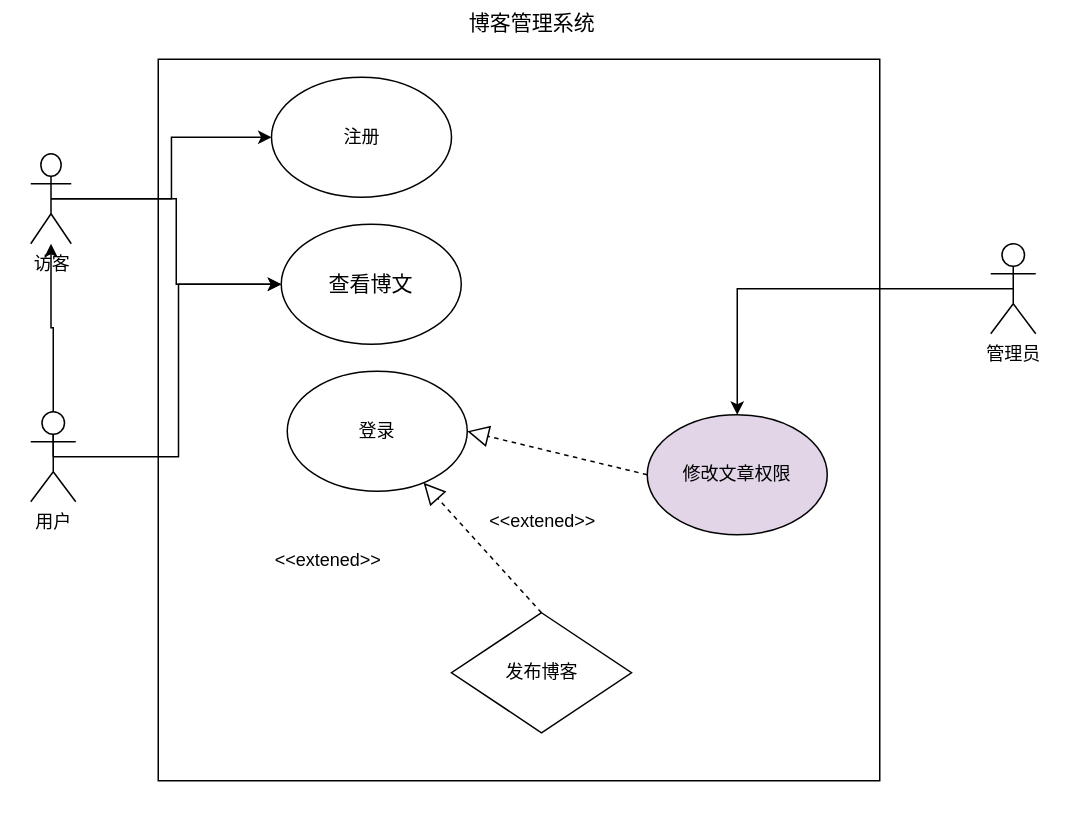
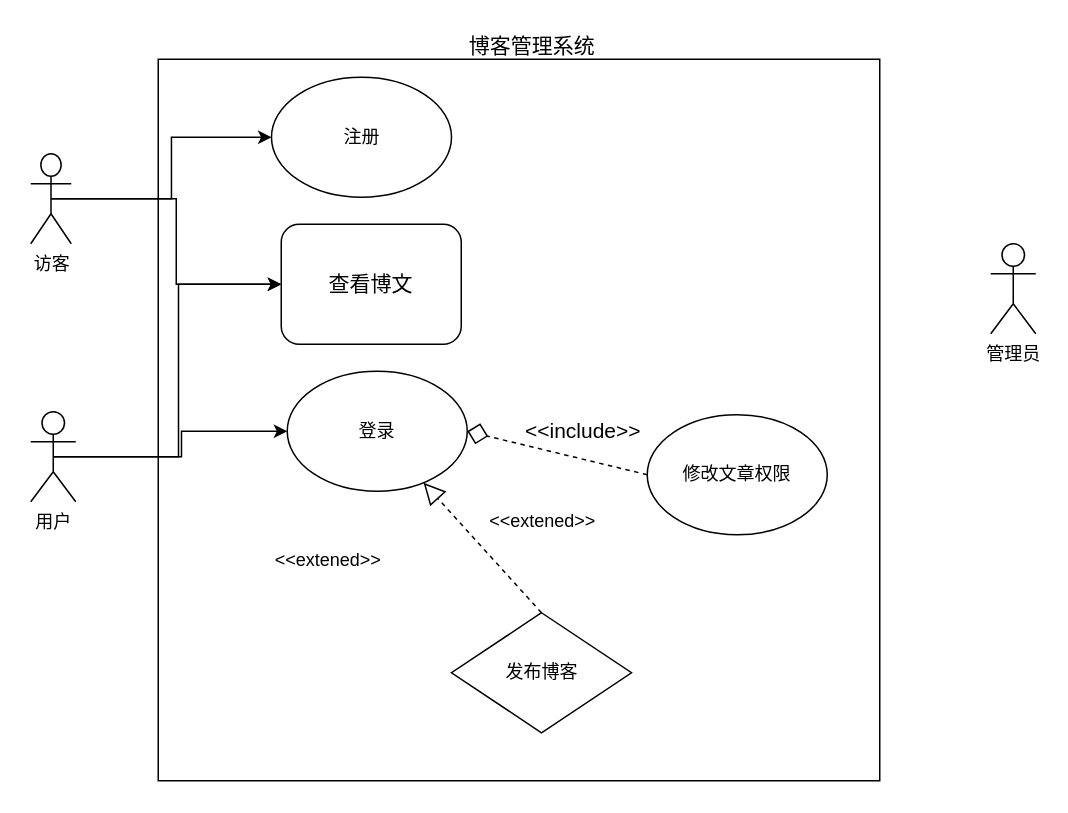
- <mxCell id="18" value="&lt;font style=&quot;font-size: 14px&quot;&gt;博客管理系统&lt;/font&gt;" style="text;html=1;align=center;verticalAlign=middle;resizable=0;points=[];autosize=1;strokeColor=none;fillColor=none;" parent="1" vertex="1"><mxGeometry x="307" y="5" width="94" height="19" as="geometry" /></mxCell>
+ <mxCell id="18" value="&lt;font style=&quot;font-size: 14px&quot;&gt;博客管理系统&lt;/font&gt;" style="text;html=1;align=center;verticalAlign=middle;resizable=0;points=[];autosize=1;strokeColor=none;fillColor=none;" parent="1" vertex="1"><mxGeometry x="307" y="20" width="94" height="19" as="geometry" /></mxCell>
- <mxCell id="19" value="查看博文" style="ellipse;whiteSpace=wrap;html=1;fontSize=14;" parent="1" vertex="1"><mxGeometry x="187" y="149" width="120" height="80" as="geometry" /></mxCell>
+ <mxCell id="19" value="查看博文" style="whiteSpace=wrap;html=1;fontSize=14;rounded=1;" parent="1" vertex="1"><mxGeometry x="187" y="149" width="120" height="80" as="geometry" /></mxCell>
- <mxCell id="9" style="edgeStyle=orthogonalEdgeStyle;rounded=0;orthogonalLoop=1;jettySize=auto;html=1;exitX=0.5;exitY=0.5;exitDx=0;exitDy=0;exitPerimeter=0;" parent="1" source="10" target="14" edge="1"><mxGeometry relative="1" as="geometry" /></mxCell>
- <mxCell id="6" style="edgeStyle=orthogonalEdgeStyle;rounded=0;orthogonalLoop=1;jettySize=auto;html=1;exitX=0.5;exitY=0.5;exitDx=0;exitDy=0;exitPerimeter=0;" parent="1" source="8" target="5" edge="1"><mxGeometry relative="1" as="geometry" /></mxCell>
+ <mxCell id="6" style="edgeStyle=orthogonalEdgeStyle;rounded=0;orthogonalLoop=1;jettySize=auto;html=1;exitX=0.5;exitY=0.5;exitDx=0;exitDy=0;exitPerimeter=0;" parent="1" source="8" target="12" edge="1"><mxGeometry relative="1" as="geometry" /></mxCell>
+ <mxCell id="21" value="&amp;lt;&amp;lt;include&amp;gt;&amp;gt;" style="text;html=1;align=center;verticalAlign=middle;resizable=0;points=[];autosize=1;strokeColor=none;fillColor=none;fontSize=14;" parent="1" vertex="1"><mxGeometry x="344" y="276" width="87" height="21" as="geometry" /></mxCell>
- <mxCell id="20" value="" style="endArrow=block;dashed=1;endFill=0;endSize=12;html=1;rounded=0;fontSize=14;exitX=0;exitY=0.5;exitDx=0;exitDy=0;entryX=1;entryY=0.5;entryDx=0;entryDy=0;" parent="1" source="14" target="12" edge="1"><mxGeometry width="160" relative="1" as="geometry"><mxPoint x="331" y="233" as="sourcePoint" /><mxPoint x="491" y="233" as="targetPoint" /></mxGeometry></mxCell>
+ <mxCell id="20" value="" style="endArrow=diamond;dashed=1;endFill=0;endSize=12;html=1;rounded=0;fontSize=14;exitX=0;exitY=0.5;exitDx=0;exitDy=0;entryX=1;entryY=0.5;entryDx=0;entryDy=0;" parent="1" source="14" target="12" edge="1"><mxGeometry width="160" relative="1" as="geometry"><mxPoint x="331" y="233" as="sourcePoint" /><mxPoint x="491" y="233" as="targetPoint" /></mxGeometry></mxCell>
- <mxCell id="14" value="修改文章权限" style="ellipse;whiteSpace=wrap;html=1;fillColor=#e1d5e7;" parent="1" vertex="1"><mxGeometry x="431" y="276" width="120" height="80" as="geometry" /></mxCell>
+ <mxCell id="14" value="修改文章权限" style="ellipse;whiteSpace=wrap;html=1;" parent="1" vertex="1"><mxGeometry x="431" y="276" width="120" height="80" as="geometry" /></mxCell>
